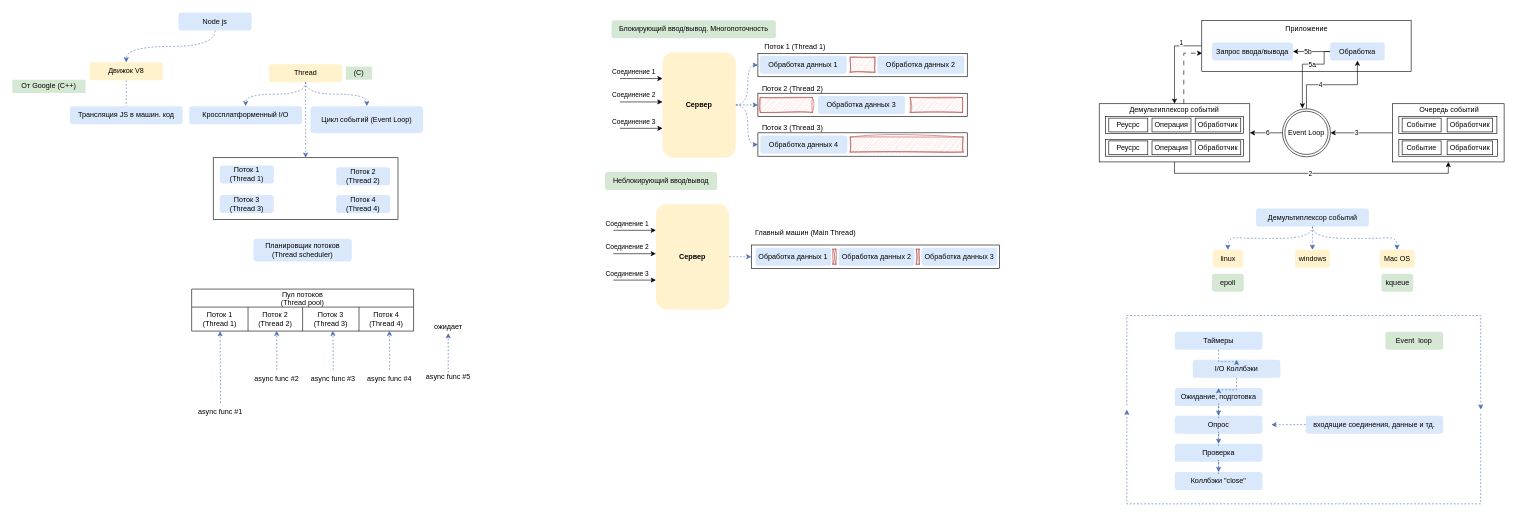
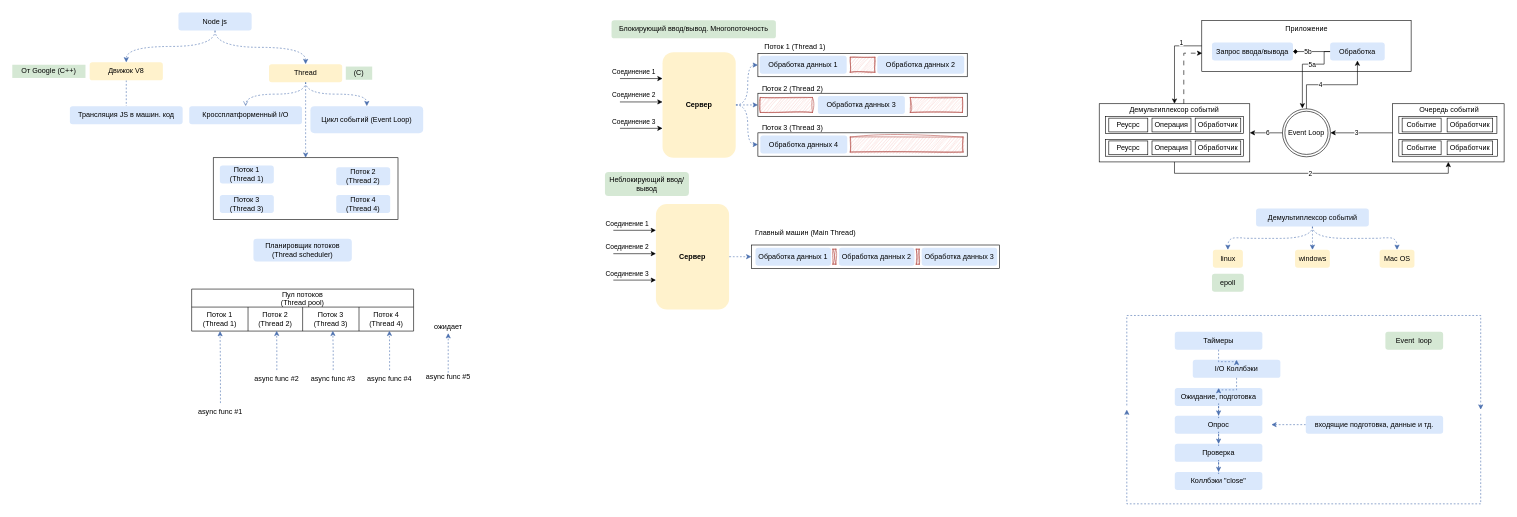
+ <mxCell id="16" style="edgeStyle=orthogonalEdgeStyle;rounded=0;orthogonalLoop=1;jettySize=auto;html=1;entryX=0.5;entryY=0;entryDx=0;entryDy=0;elbow=vertical;curved=1;dashed=1;fillColor=#1ba1e2;strokeColor=#4B70AF;exitX=0.5;exitY=1;exitDx=0;exitDy=0;" parent="1" source="9" target="15" edge="1"><mxGeometry relative="1" as="geometry"><mxPoint x="379" y="60" as="sourcePoint" /><mxPoint x="248" y="109" as="targetPoint" /></mxGeometry></mxCell>
- <mxCell id="88" style="edgeStyle=orthogonalEdgeStyle;rounded=0;orthogonalLoop=1;jettySize=auto;html=1;entryX=1;entryY=0.5;entryDx=0;entryDy=0;" parent="1" source="90" target="87" edge="1"><mxGeometry relative="1" as="geometry" /></mxCell>
+ <mxCell id="88" style="edgeStyle=orthogonalEdgeStyle;rounded=0;orthogonalLoop=1;jettySize=auto;html=1;entryX=1;entryY=0.5;entryDx=0;entryDy=0;endArrow=diamond;" parent="1" source="90" target="87" edge="1"><mxGeometry relative="1" as="geometry" /></mxCell>
- <mxCell id="17" value="От Google (C++)" style="text;html=1;strokeColor=none;fillColor=#d5e8d4;align=center;verticalAlign=middle;whiteSpace=wrap;rounded=0;" parent="1" vertex="1"><mxGeometry x="20" y="132" width="122" height="22" as="geometry" /></mxCell>
+ <mxCell id="17" value="От Google (C++)" style="text;html=1;strokeColor=none;fillColor=#d5e8d4;align=center;verticalAlign=middle;whiteSpace=wrap;rounded=0;" parent="1" vertex="1"><mxGeometry x="20" y="107" width="122" height="22" as="geometry" /></mxCell>
- <mxCell id="12" style="edgeStyle=orthogonalEdgeStyle;rounded=0;orthogonalLoop=1;jettySize=auto;html=1;entryX=0.5;entryY=0;entryDx=0;entryDy=0;strokeColor=#4B70AF;dashed=1;fillColor=#1ba1e2;curved=1;" parent="1" source="15" target="20" edge="1"><mxGeometry relative="1" as="geometry" /></mxCell>
+ <mxCell id="12" style="edgeStyle=orthogonalEdgeStyle;rounded=0;orthogonalLoop=1;jettySize=auto;html=1;entryX=0.5;entryY=0;entryDx=0;entryDy=0;strokeColor=#4B70AF;dashed=1;fillColor=#1ba1e2;curved=1;endArrow=open;" parent="1" source="15" target="20" edge="1"><mxGeometry relative="1" as="geometry" /></mxCell>
- <mxCell id="44" value="Неблокирующий ввод/вывод" style="text;html=1;strokeColor=none;fillColor=#d5e8d4;align=center;verticalAlign=middle;whiteSpace=wrap;rounded=1;" parent="1" vertex="1"><mxGeometry x="1008" y="286" width="187" height="30" as="geometry" /></mxCell>
+ <mxCell id="44" value="Неблокирующий ввод/вывод" style="text;html=1;strokeColor=none;fillColor=#d5e8d4;align=center;verticalAlign=middle;whiteSpace=wrap;rounded=1;" parent="1" vertex="1"><mxGeometry x="1008" y="286" width="140" height="40" as="geometry" /></mxCell>
- <mxCell id="129" value="kqueue" style="text;html=1;strokeColor=none;fillColor=#d5e8d4;align=center;verticalAlign=middle;whiteSpace=wrap;rounded=1;" parent="1" vertex="1"><mxGeometry x="2302.5" y="455.5" width="53" height="30" as="geometry" /></mxCell>
- <mxCell id="145" value="входящие соединения, данные и тд." style="text;html=1;strokeColor=none;fillColor=#dae8fc;align=center;verticalAlign=middle;whiteSpace=wrap;rounded=1;" parent="132" vertex="1"><mxGeometry x="218.36" y="140" width="229" height="30" as="geometry" /></mxCell>
+ <mxCell id="145" value="входящие подготовка, данные и тд." style="text;html=1;strokeColor=none;fillColor=#dae8fc;align=center;verticalAlign=middle;whiteSpace=wrap;rounded=1;" parent="132" vertex="1"><mxGeometry x="218.36" y="140" width="229" height="30" as="geometry" /></mxCell>
